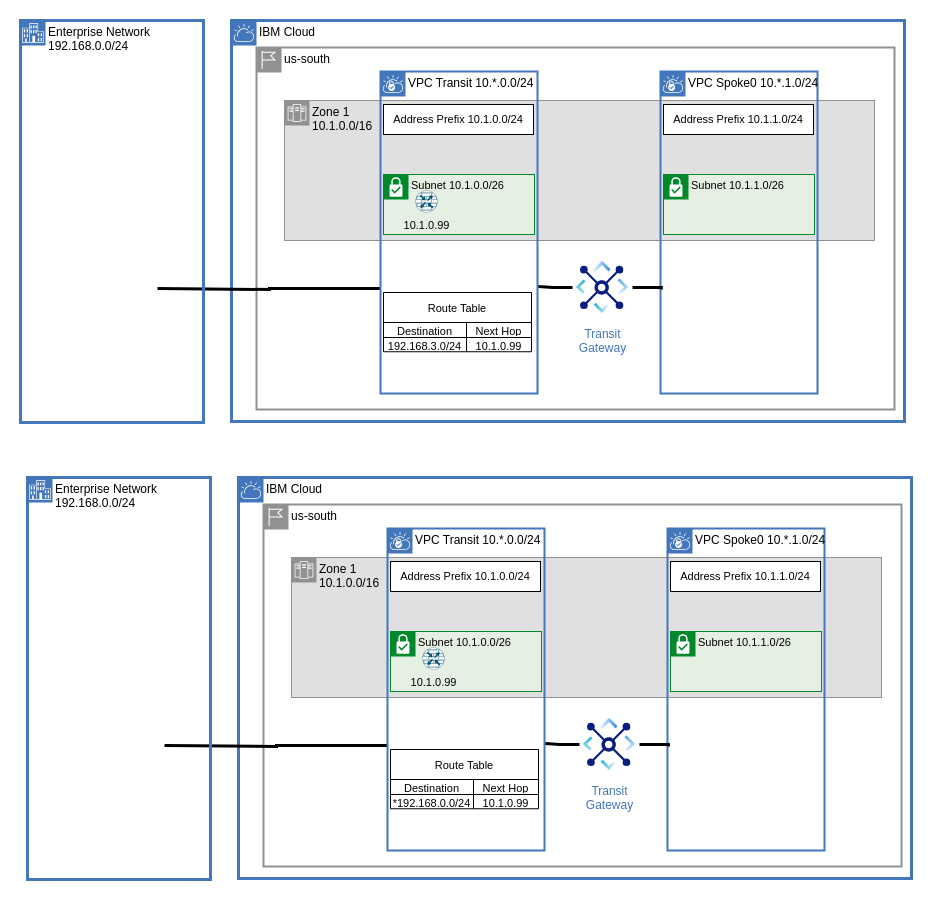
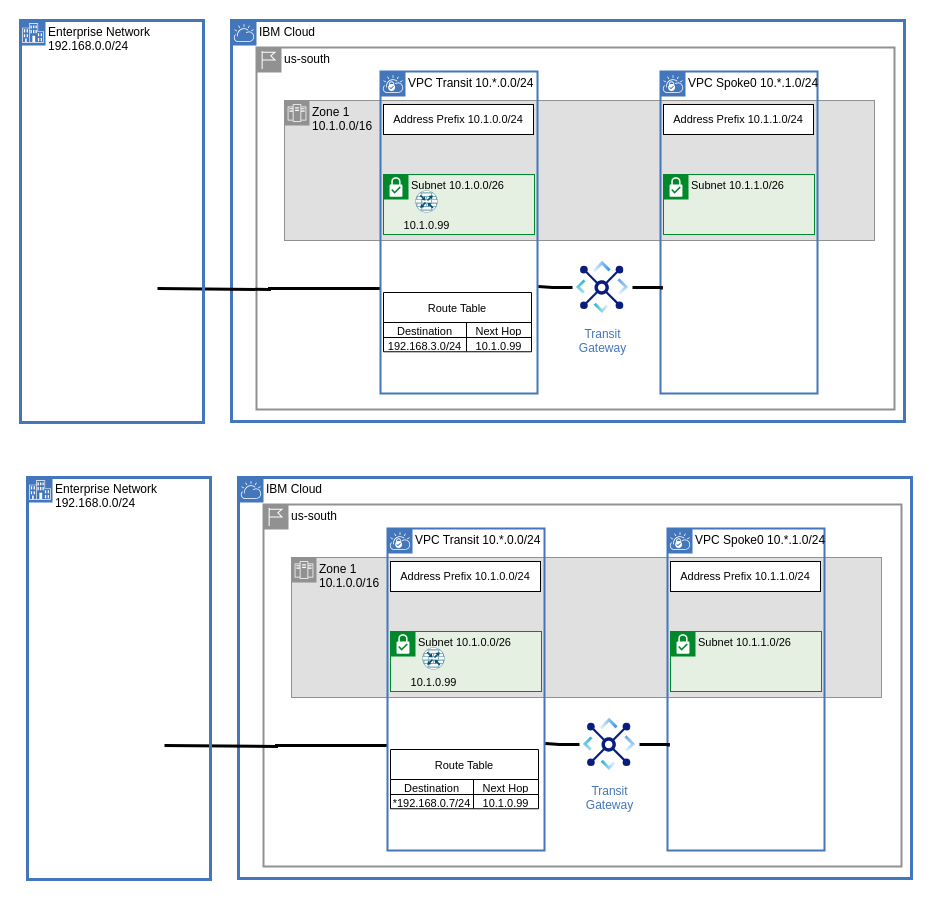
- <mxCell id="44" value="*192.168.0.0/24" style="shape=partialRectangle;html=1;whiteSpace=wrap;connectable=0;strokeColor=inherit;overflow=hidden;fillColor=none;top=0;left=0;bottom=0;right=0;pointerEvents=1;fontFamily=Helvetica;fontSize=11;fontColor=default;" vertex="1" parent="43"><mxGeometry width="83" height="14" as="geometry"><mxRectangle width="83" height="14" as="alternateBounds" /></mxGeometry></mxCell>
+ <mxCell id="44" value="*192.168.0.7/24" style="shape=partialRectangle;html=1;whiteSpace=wrap;connectable=0;strokeColor=inherit;overflow=hidden;fillColor=none;top=0;left=0;bottom=0;right=0;pointerEvents=1;fontFamily=Helvetica;fontSize=11;fontColor=default;" vertex="1" parent="43"><mxGeometry width="83" height="14" as="geometry"><mxRectangle width="83" height="14" as="alternateBounds" /></mxGeometry></mxCell>
